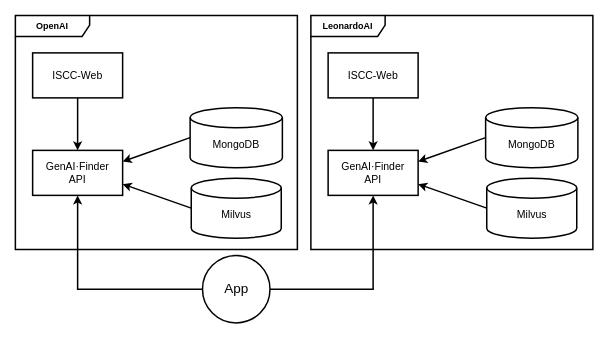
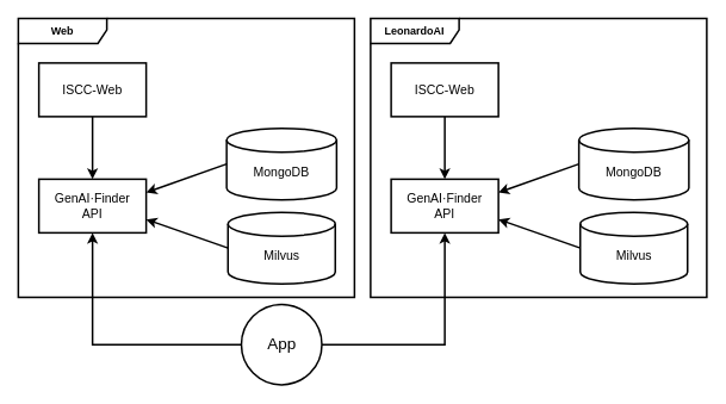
- <mxCell id="10" value="&lt;b&gt;OpenAI&lt;/b&gt;" style="shape=umlFrame;whiteSpace=wrap;html=1;pointerEvents=0;labelBackgroundColor=none;fillColor=light-dark(#ffffff, #ededed);strokeColor=#000000;strokeWidth=2;fontColor=light-dark(#000000, #121212);width=99;height=28;" parent="1" vertex="1"><mxGeometry x="20" y="20" width="376" height="312" as="geometry" /></mxCell>
+ <mxCell id="10" value="&lt;b&gt;Web&lt;/b&gt;" style="shape=umlFrame;whiteSpace=wrap;html=1;pointerEvents=0;labelBackgroundColor=none;fillColor=light-dark(#ffffff, #ededed);strokeColor=#000000;strokeWidth=2;fontColor=light-dark(#000000, #121212);width=99;height=28;" parent="1" vertex="1"><mxGeometry x="20" y="20" width="376" height="312" as="geometry" /></mxCell>
